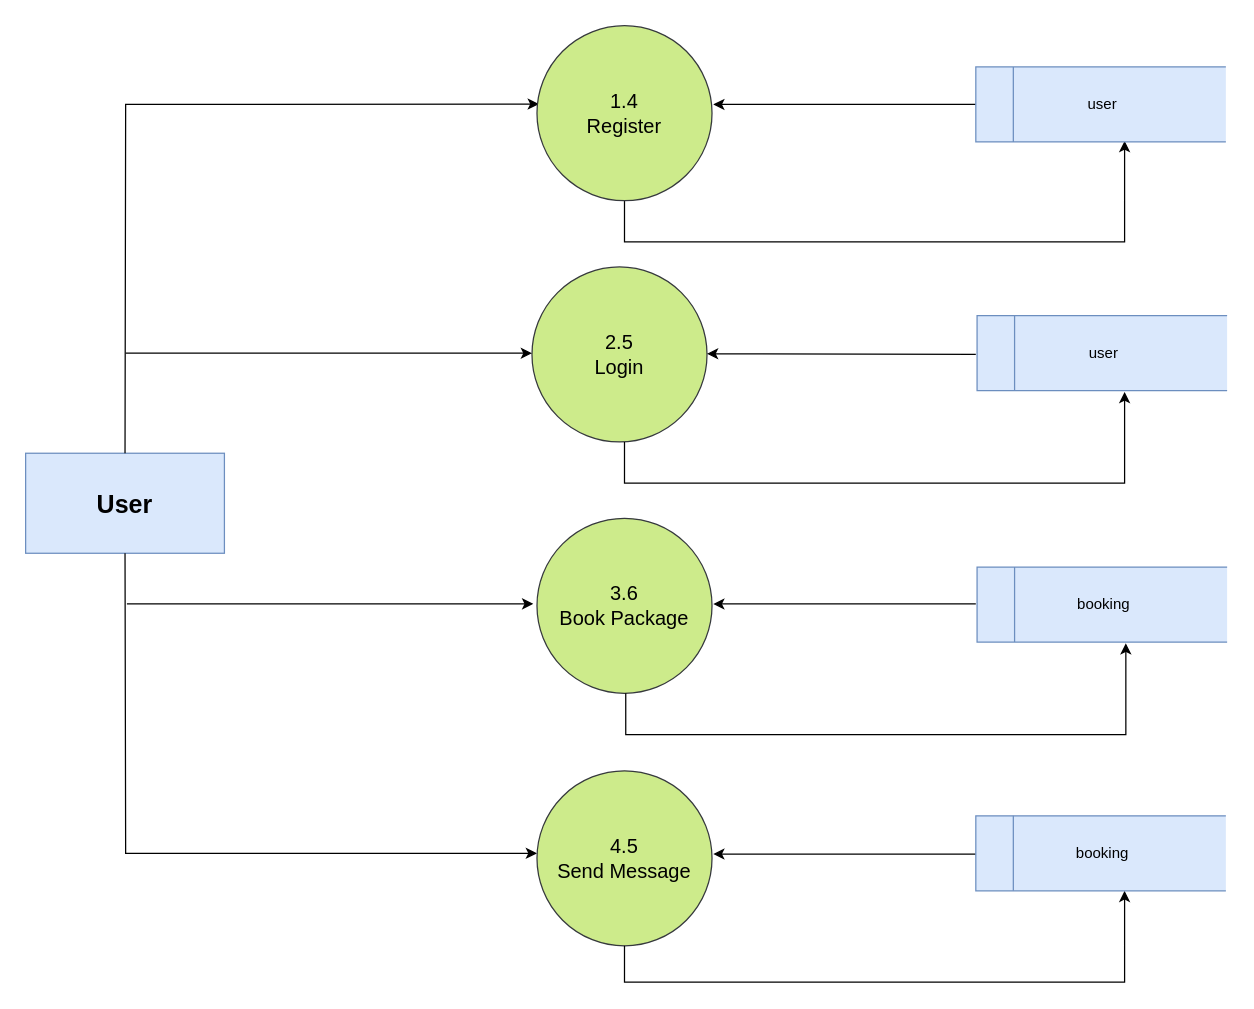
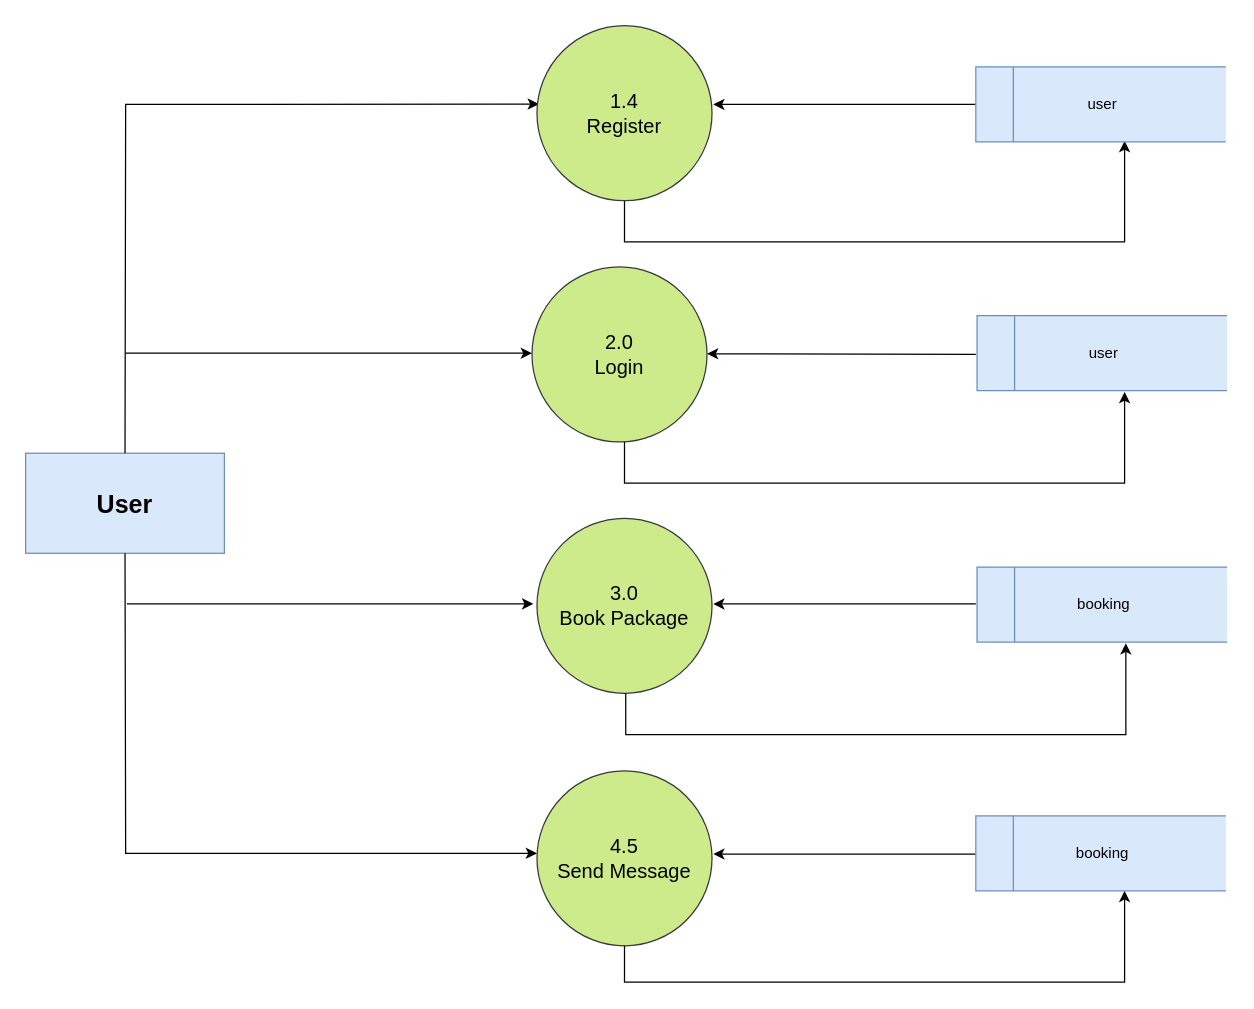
- <mxCell id="4" value="2.5&lt;br&gt;Login" style="ellipse;whiteSpace=wrap;html=1;aspect=fixed;fillColor=#cdeb8b;strokeColor=#36393d;fontSize=16;" parent="1" vertex="1"><mxGeometry x="425" y="213" width="140" height="140" as="geometry" /></mxCell>
+ <mxCell id="4" value="2.0&lt;br&gt;Login" style="ellipse;whiteSpace=wrap;html=1;aspect=fixed;fillColor=#cdeb8b;strokeColor=#36393d;fontSize=16;" parent="1" vertex="1"><mxGeometry x="425" y="213" width="140" height="140" as="geometry" /></mxCell>
- <mxCell id="7" value="3.6&lt;br&gt;Book Package" style="ellipse;whiteSpace=wrap;html=1;aspect=fixed;fillColor=#cdeb8b;strokeColor=#36393d;fontSize=16;" parent="1" vertex="1"><mxGeometry x="429" y="414" width="140" height="140" as="geometry" /></mxCell>
+ <mxCell id="7" value="3.0&lt;br&gt;Book Package" style="ellipse;whiteSpace=wrap;html=1;aspect=fixed;fillColor=#cdeb8b;strokeColor=#36393d;fontSize=16;" parent="1" vertex="1"><mxGeometry x="429" y="414" width="140" height="140" as="geometry" /></mxCell>
